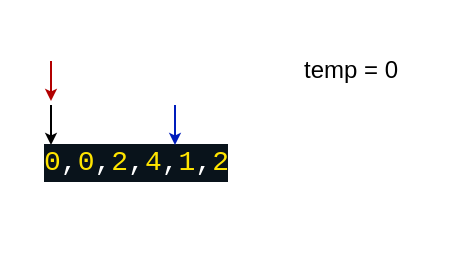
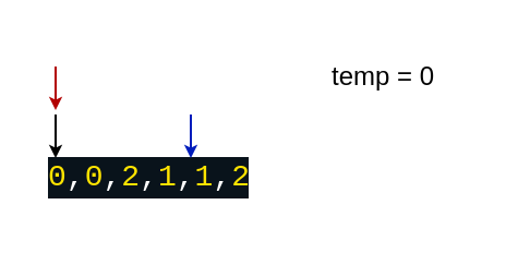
- <mxCell id="3" value="&lt;div style=&quot;background-color: rgb(9, 19, 27); font-family: Consolas, &amp;quot;Courier New&amp;quot;, monospace; font-weight: normal; font-size: 14px; line-height: 19px;&quot;&gt;&lt;div style=&quot;&quot;&gt;&lt;font color=&quot;#ffe400&quot;&gt;0&lt;/font&gt;&lt;span style=&quot;color: rgb(255, 255, 255);&quot;&gt;,&lt;/span&gt;&lt;span style=&quot;color: rgb(255, 228, 0);&quot;&gt;0&lt;/span&gt;&lt;span style=&quot;color: rgb(255, 255, 255);&quot;&gt;,&lt;/span&gt;&lt;span style=&quot;color: rgb(255, 228, 0);&quot;&gt;2&lt;/span&gt;&lt;span style=&quot;color: rgb(255, 255, 255);&quot;&gt;,&lt;/span&gt;&lt;span style=&quot;color: rgb(255, 228, 0);&quot;&gt;4&lt;/span&gt;&lt;span style=&quot;color: rgb(255, 255, 255);&quot;&gt;,&lt;/span&gt;&lt;span style=&quot;color: rgb(255, 228, 0);&quot;&gt;1&lt;/span&gt;&lt;span style=&quot;color: rgb(255, 255, 255);&quot;&gt;,&lt;/span&gt;&lt;font color=&quot;#ffe400&quot;&gt;2&lt;/font&gt;&lt;/div&gt;&lt;/div&gt;" style="text;whiteSpace=wrap;html=1;" vertex="1" parent="1"><mxGeometry x="20" y="65" width="120" height="40" as="geometry" /></mxCell>
+ <mxCell id="3" value="&lt;div style=&quot;background-color: rgb(9, 19, 27); font-family: Consolas, &amp;quot;Courier New&amp;quot;, monospace; font-weight: normal; font-size: 14px; line-height: 19px;&quot;&gt;&lt;div style=&quot;&quot;&gt;&lt;font color=&quot;#ffe400&quot;&gt;0&lt;/font&gt;&lt;span style=&quot;color: rgb(255, 255, 255);&quot;&gt;,&lt;/span&gt;&lt;span style=&quot;color: rgb(255, 228, 0);&quot;&gt;0&lt;/span&gt;&lt;span style=&quot;color: rgb(255, 255, 255);&quot;&gt;,&lt;/span&gt;&lt;span style=&quot;color: rgb(255, 228, 0);&quot;&gt;2&lt;/span&gt;&lt;span style=&quot;color: rgb(255, 255, 255);&quot;&gt;,&lt;/span&gt;&lt;span style=&quot;color: rgb(255, 228, 0);&quot;&gt;1&lt;/span&gt;&lt;span style=&quot;color: rgb(255, 255, 255);&quot;&gt;,&lt;/span&gt;&lt;span style=&quot;color: rgb(255, 228, 0);&quot;&gt;1&lt;/span&gt;&lt;span style=&quot;color: rgb(255, 255, 255);&quot;&gt;,&lt;/span&gt;&lt;font color=&quot;#ffe400&quot;&gt;2&lt;/font&gt;&lt;/div&gt;&lt;/div&gt;" style="text;whiteSpace=wrap;html=1;" vertex="1" parent="1"><mxGeometry x="20" y="65" width="120" height="40" as="geometry" /></mxCell>
